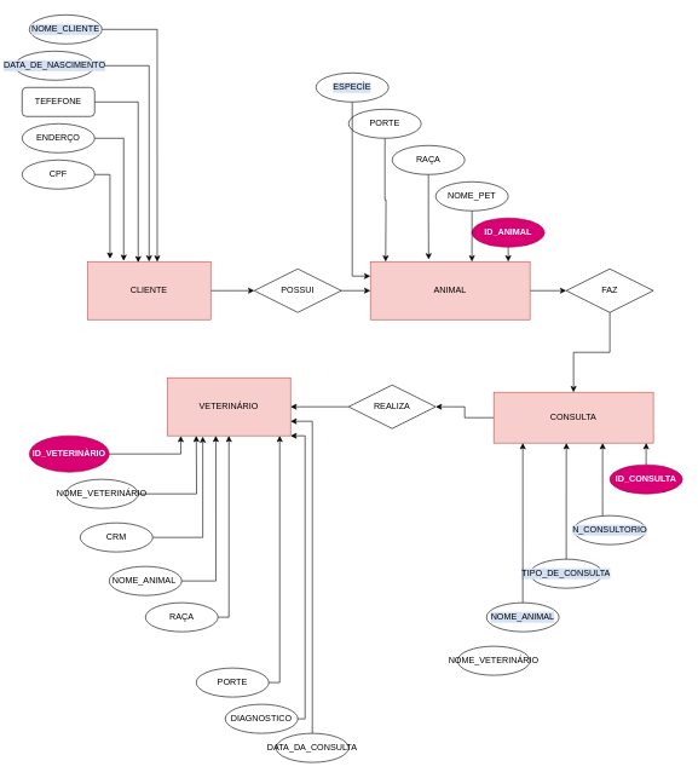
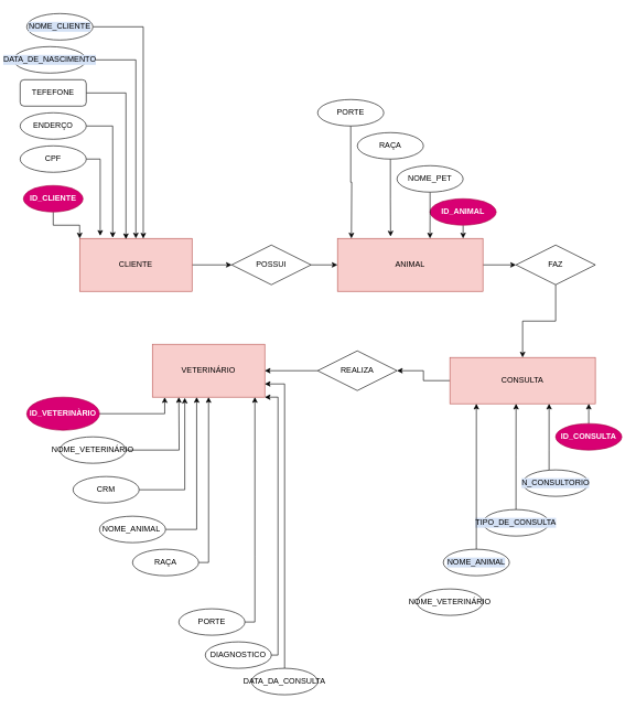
- <mxCell id="46" value="ESPECÌE" style="ellipse;whiteSpace=wrap;html=1;align=center;labelBackgroundColor=#D4E1F5;" vertex="1" parent="1"><mxGeometry x="435" y="100" width="100" height="40" as="geometry" /></mxCell>
+ <mxCell id="16" value="ID_CLIENTE" style="ellipse;whiteSpace=wrap;html=1;align=center;fontStyle=1;fillColor=#d80073;strokeColor=#A50040;fontColor=#ffffff;" vertex="1" parent="1"><mxGeometry x="35" width="90" height="40" as="geometry" y="280" /></mxCell>
+ <mxCell id="15" style="edgeStyle=orthogonalEdgeStyle;rounded=0;orthogonalLoop=1;jettySize=auto;html=1;entryX=0;entryY=0;entryDx=0;entryDy=0;" edge="1" parent="1" source="16" target="14"><mxGeometry relative="1" as="geometry" /></mxCell>
- <mxCell id="45" style="edgeStyle=orthogonalEdgeStyle;rounded=0;orthogonalLoop=1;jettySize=auto;html=1;entryX=0;entryY=0.25;entryDx=0;entryDy=0;" edge="1" parent="1" source="46" target="3"><mxGeometry relative="1" as="geometry" /></mxCell>
